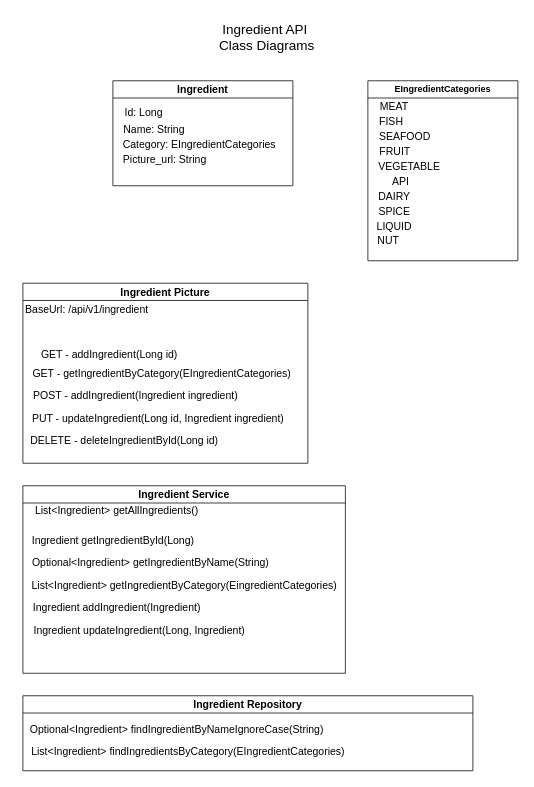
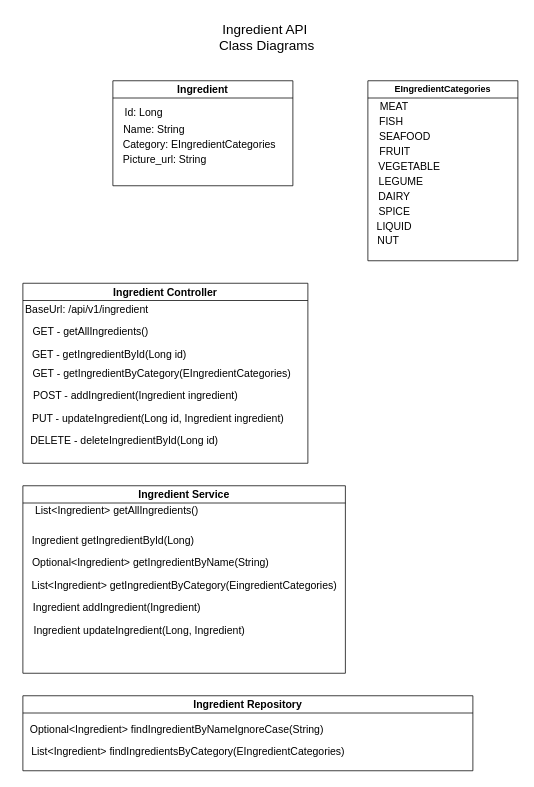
- <mxCell id="13" value="&lt;font style=&quot;font-size: 14px;&quot;&gt;&amp;nbsp; API&lt;/font&gt;" style="text;html=1;align=center;verticalAlign=middle;resizable=0;points=[];autosize=1;strokeColor=none;fillColor=none;" vertex="1" parent="7"><mxGeometry x="-5" y="120" width="90" height="30" as="geometry" /></mxCell>
+ <mxCell id="13" value="&lt;font style=&quot;font-size: 14px;&quot;&gt;&amp;nbsp; LEGUME&lt;/font&gt;" style="text;html=1;align=center;verticalAlign=middle;resizable=0;points=[];autosize=1;strokeColor=none;fillColor=none;" vertex="1" parent="7"><mxGeometry x="-5" y="120" width="90" height="30" as="geometry" /></mxCell>
- <mxCell id="19" value="&lt;font style=&quot;font-size: 14px;&quot;&gt;Ingredient Picture&lt;/font&gt;" style="swimlane;whiteSpace=wrap;html=1;" vertex="1" parent="1"><mxGeometry x="30" y="377" width="380" height="240" as="geometry" /></mxCell>
+ <mxCell id="19" value="&lt;font style=&quot;font-size: 14px;&quot;&gt;Ingredient Controller&lt;/font&gt;" style="swimlane;whiteSpace=wrap;html=1;" vertex="1" parent="1"><mxGeometry x="30" y="377" width="380" height="240" as="geometry" /></mxCell>
+ <mxCell id="21" value="&lt;font style=&quot;font-size: 14px;&quot;&gt;GET - getAllIngredients()&lt;/font&gt;" style="text;html=1;align=center;verticalAlign=middle;resizable=0;points=[];autosize=1;strokeColor=none;fillColor=none;" vertex="1" parent="19"><mxGeometry y="50" width="180" height="30" as="geometry" /></mxCell>
- <mxCell id="22" value="&lt;font style=&quot;font-size: 14px;&quot;&gt;GET - addIngredient(Long id)&lt;/font&gt;" style="text;html=1;align=center;verticalAlign=middle;resizable=0;points=[];autosize=1;strokeColor=none;fillColor=none;" vertex="1" parent="19"><mxGeometry y="80" width="230" height="30" as="geometry" /></mxCell>
+ <mxCell id="22" value="&lt;font style=&quot;font-size: 14px;&quot;&gt;GET - getIngredientById(Long id)&lt;/font&gt;" style="text;html=1;align=center;verticalAlign=middle;resizable=0;points=[];autosize=1;strokeColor=none;fillColor=none;" vertex="1" parent="19"><mxGeometry y="80" width="230" height="30" as="geometry" /></mxCell>
